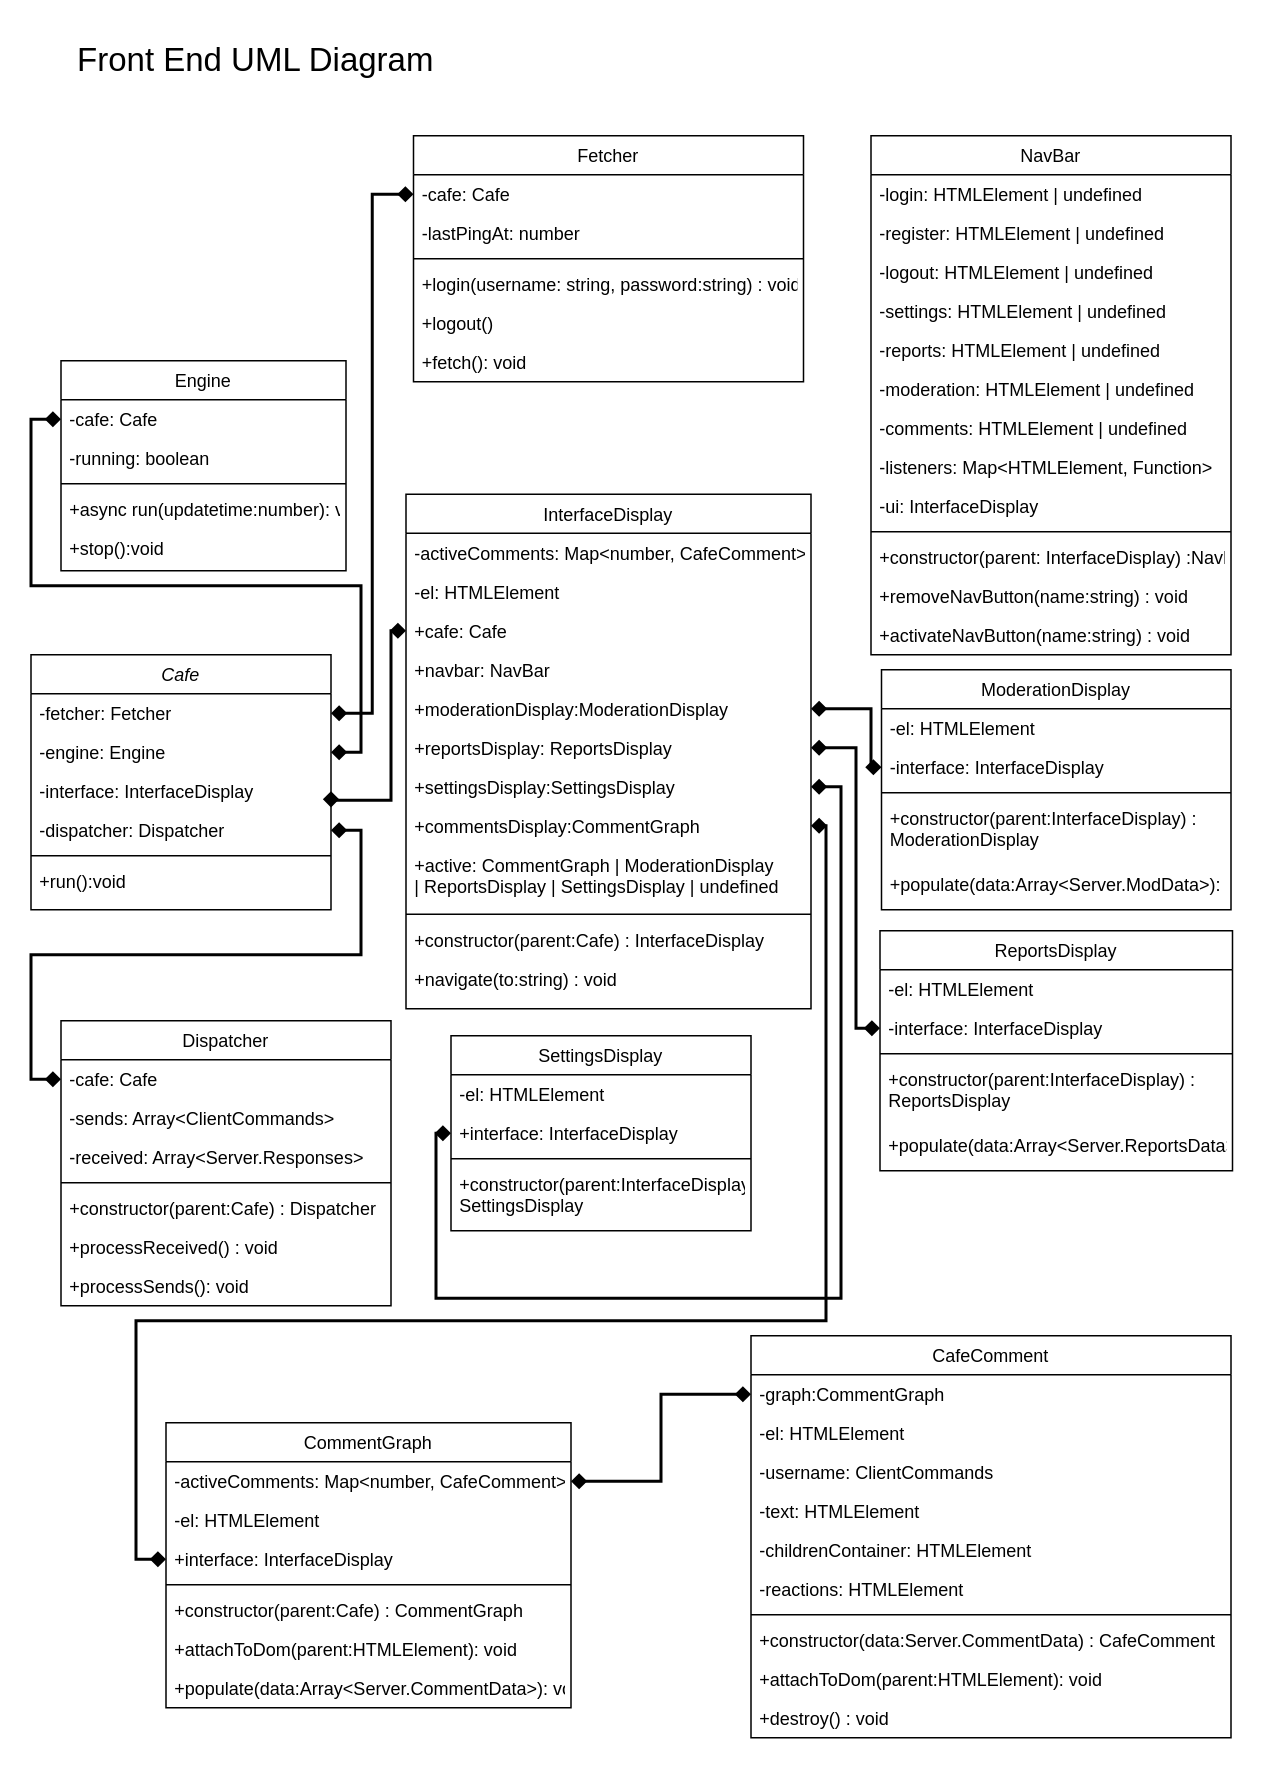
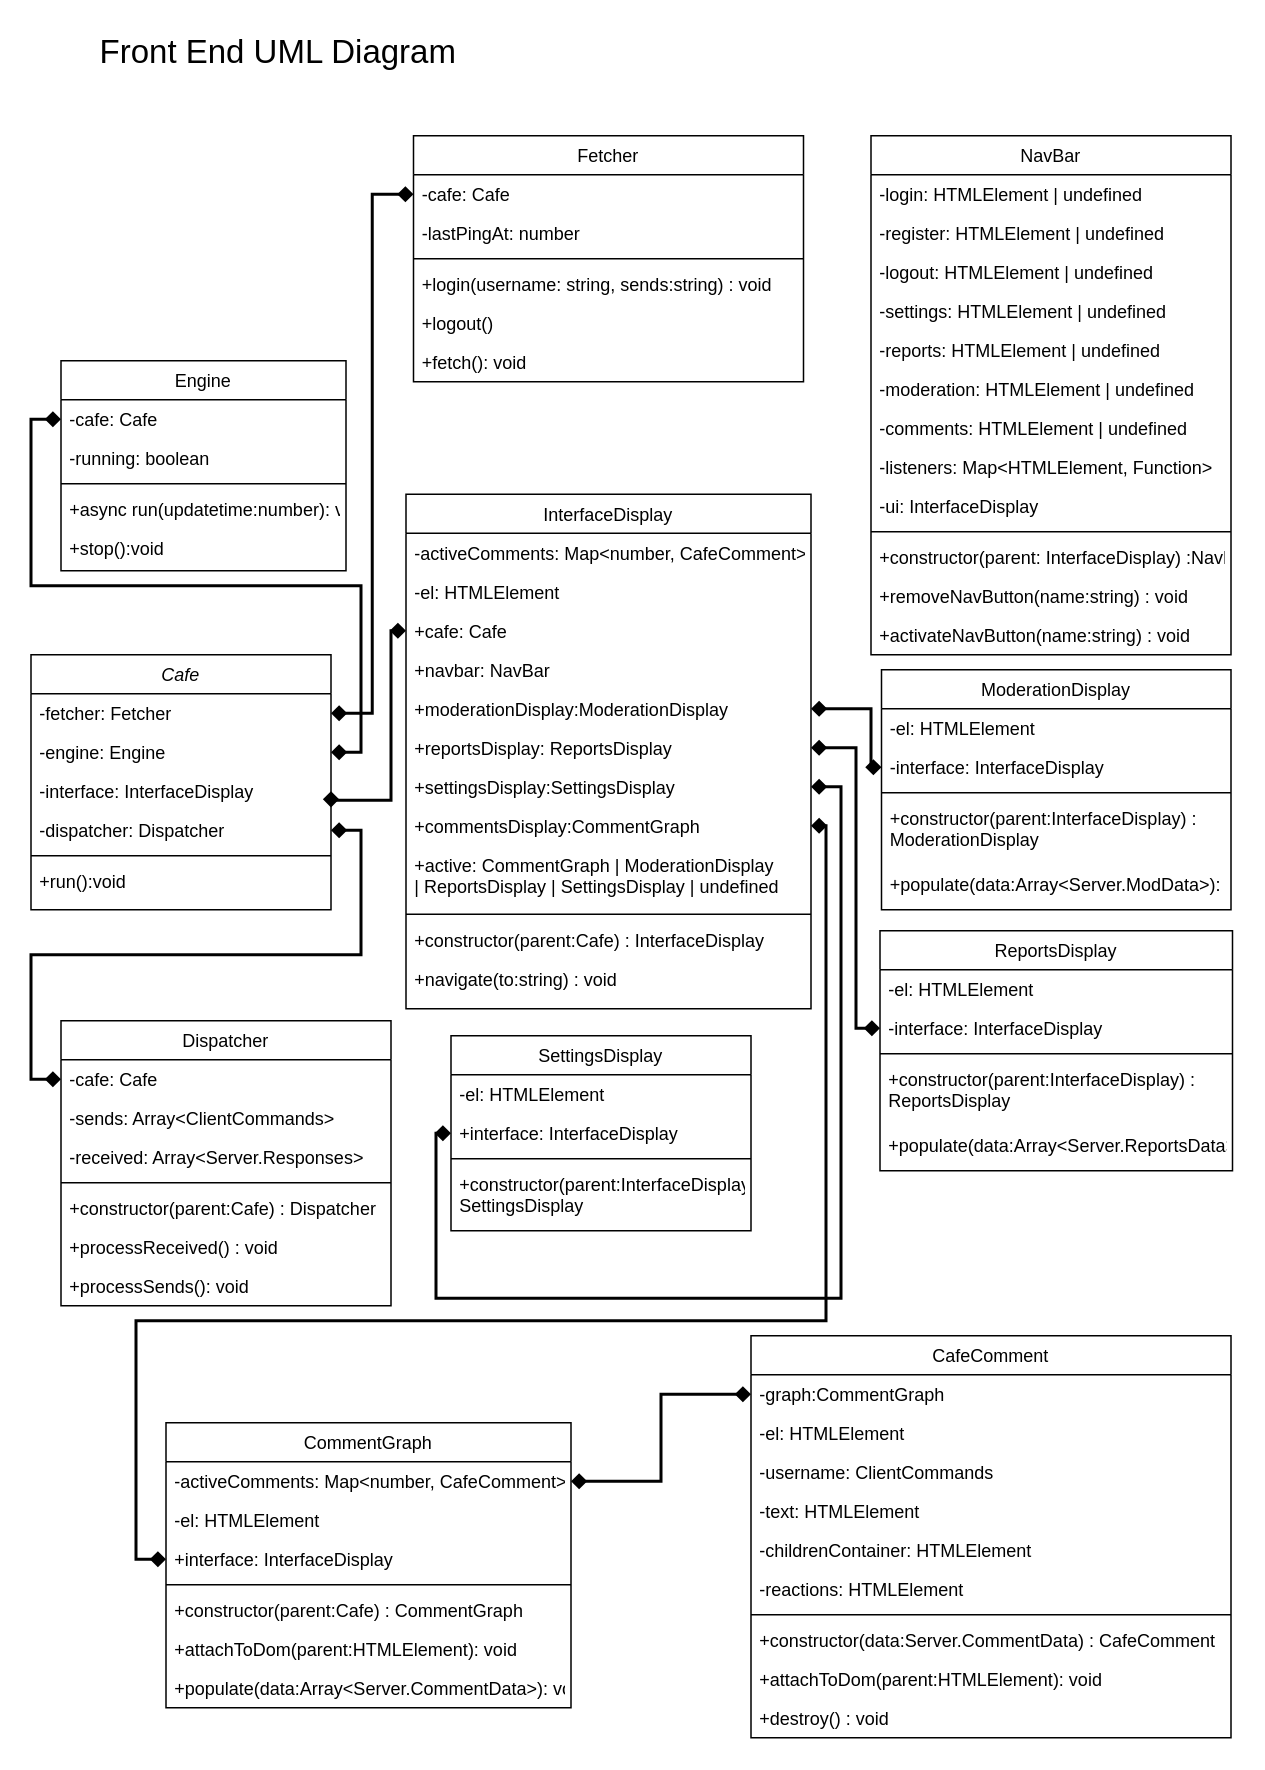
- <mxCell id="102" value="&lt;font style=&quot;font-size: 22px;&quot;&gt;Front End UML Diagram&lt;/font&gt;" style="text;html=1;strokeColor=none;fillColor=none;align=center;verticalAlign=middle;whiteSpace=wrap;rounded=0;" vertex="1" parent="1"><mxGeometry x="35" y="25" width="270" height="30" as="geometry" /></mxCell>
+ <mxCell id="102" value="&lt;font style=&quot;font-size: 22px;&quot;&gt;Front End UML Diagram&lt;/font&gt;" style="text;html=1;strokeColor=none;fillColor=none;align=center;verticalAlign=middle;whiteSpace=wrap;rounded=0;" vertex="1" parent="1"><mxGeometry x="50" y="20" width="270" height="30" as="geometry" /></mxCell>
- <mxCell id="46" value="+login(username: string, password:string) : void" style="text;align=left;verticalAlign=top;spacingLeft=4;spacingRight=4;overflow=hidden;rotatable=0;points=[[0,0.5],[1,0.5]];portConstraint=eastwest;" vertex="1" parent="42"><mxGeometry y="86" width="260" height="26" as="geometry" /></mxCell>
+ <mxCell id="46" value="+login(username: string, sends:string) : void" style="text;align=left;verticalAlign=top;spacingLeft=4;spacingRight=4;overflow=hidden;rotatable=0;points=[[0,0.5],[1,0.5]];portConstraint=eastwest;" vertex="1" parent="42"><mxGeometry y="86" width="260" height="26" as="geometry" /></mxCell>
